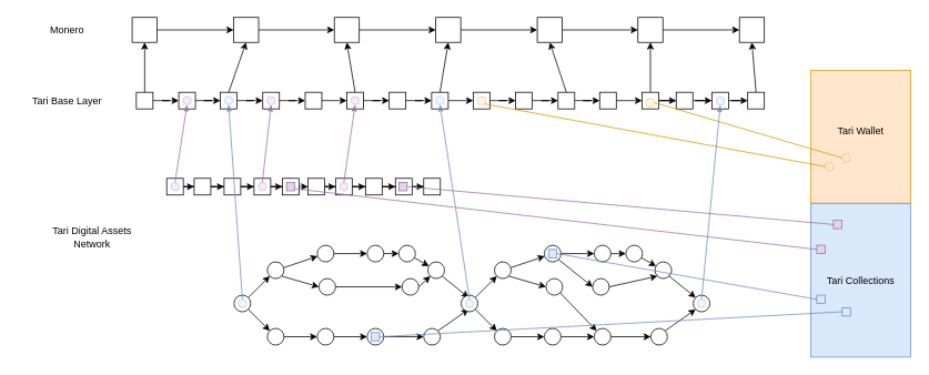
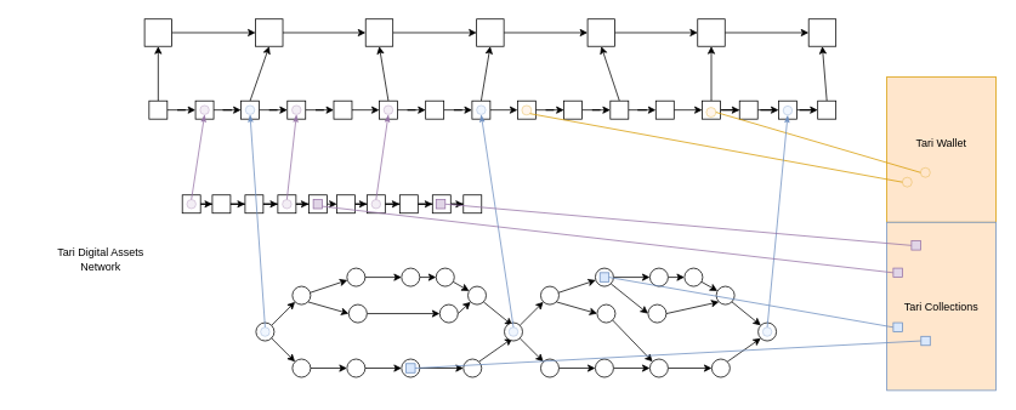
- <mxCell id="2" value="Monero" style="text;html=1;strokeColor=none;fillColor=none;align=center;verticalAlign=middle;whiteSpace=wrap;rounded=0;" parent="1" vertex="1"><mxGeometry x="60" y="25.5" width="40" height="20" as="geometry" /></mxCell>
- <mxCell id="16" value="Tari Base Layer" style="text;html=1;strokeColor=none;fillColor=none;align=center;verticalAlign=middle;whiteSpace=wrap;rounded=0;" parent="1" vertex="1"><mxGeometry x="20" y="110.5" width="120" height="20" as="geometry" /></mxCell>
- <mxCell id="114" value="Tari Collections&lt;br&gt;" style="rounded=0;whiteSpace=wrap;html=1;fillColor=#dae8fc;strokeColor=#6c8ebf;" parent="1" vertex="1"><mxGeometry x="974" y="244" width="120" height="185" as="geometry" /></mxCell>
+ <mxCell id="114" value="Tari Collections&lt;br&gt;" style="rounded=0;whiteSpace=wrap;html=1;fillColor=#ffe6cc;strokeColor=#6c8ebf;" parent="1" vertex="1"><mxGeometry x="974" y="244" width="120" height="185" as="geometry" /></mxCell>
